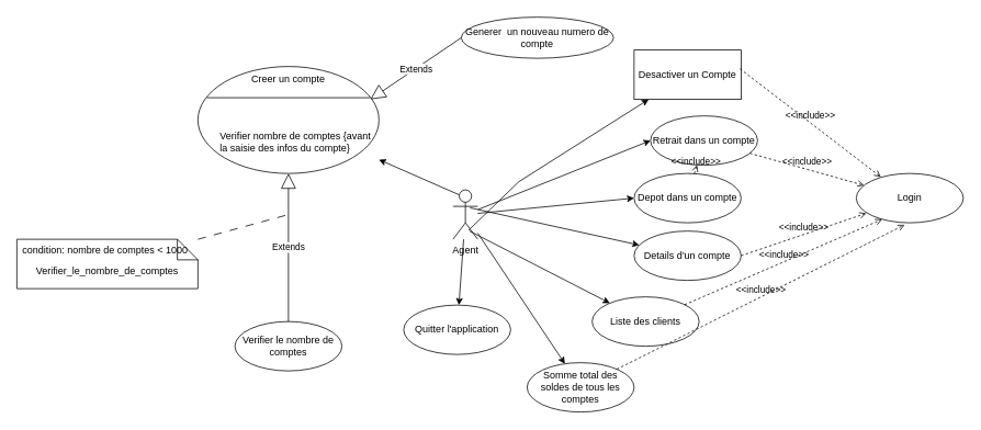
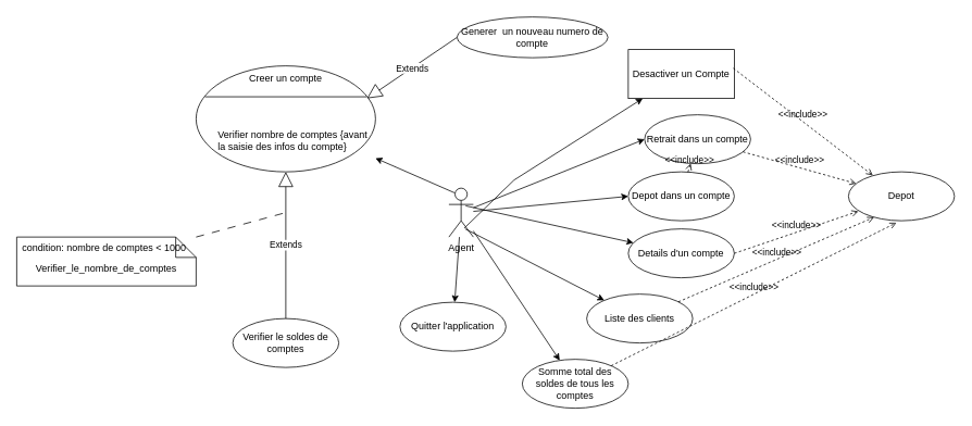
- <mxCell id="18" value="Login" style="ellipse;html=1;whiteSpace=wrap;" vertex="1" parent="1"><mxGeometry x="1040" y="210" width="130" height="60" as="geometry" /></mxCell>
+ <mxCell id="18" value="Depot" style="ellipse;html=1;whiteSpace=wrap;" vertex="1" parent="1"><mxGeometry x="1040" y="210" width="130" height="60" as="geometry" /></mxCell>
- <mxCell id="29" value="Verifier le nombre de comptes" style="ellipse;html=1;whiteSpace=wrap;" vertex="1" parent="1"><mxGeometry x="285" y="390" width="130" height="60" as="geometry" /></mxCell>
+ <mxCell id="29" value="Verifier le soldes de comptes" style="ellipse;html=1;whiteSpace=wrap;" vertex="1" parent="1"><mxGeometry x="285" y="390" width="130" height="60" as="geometry" /></mxCell>
